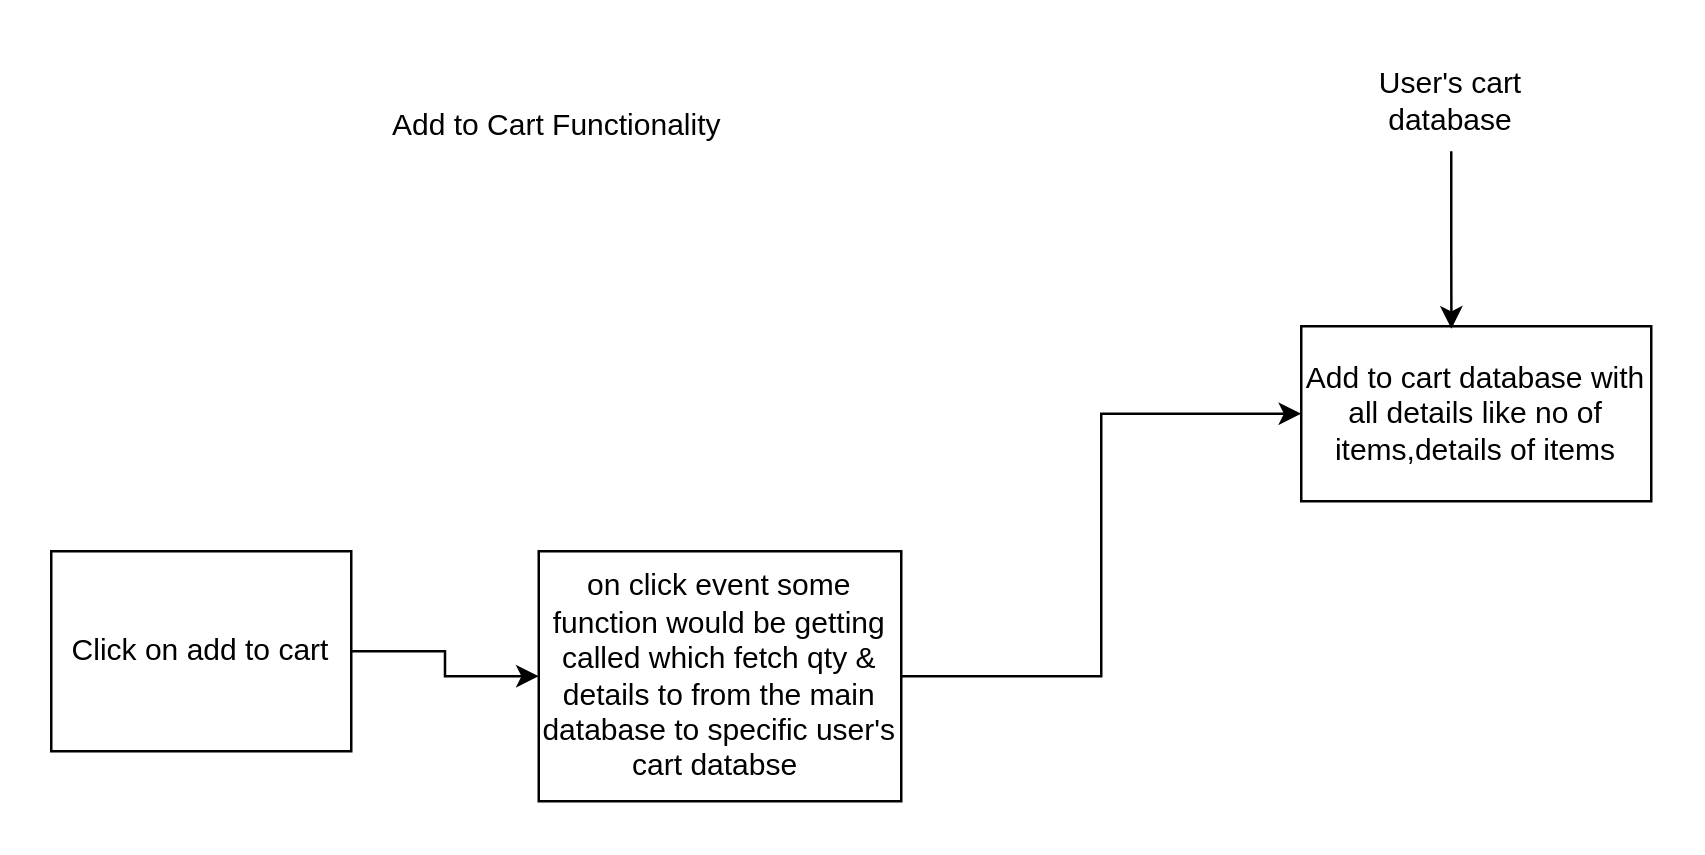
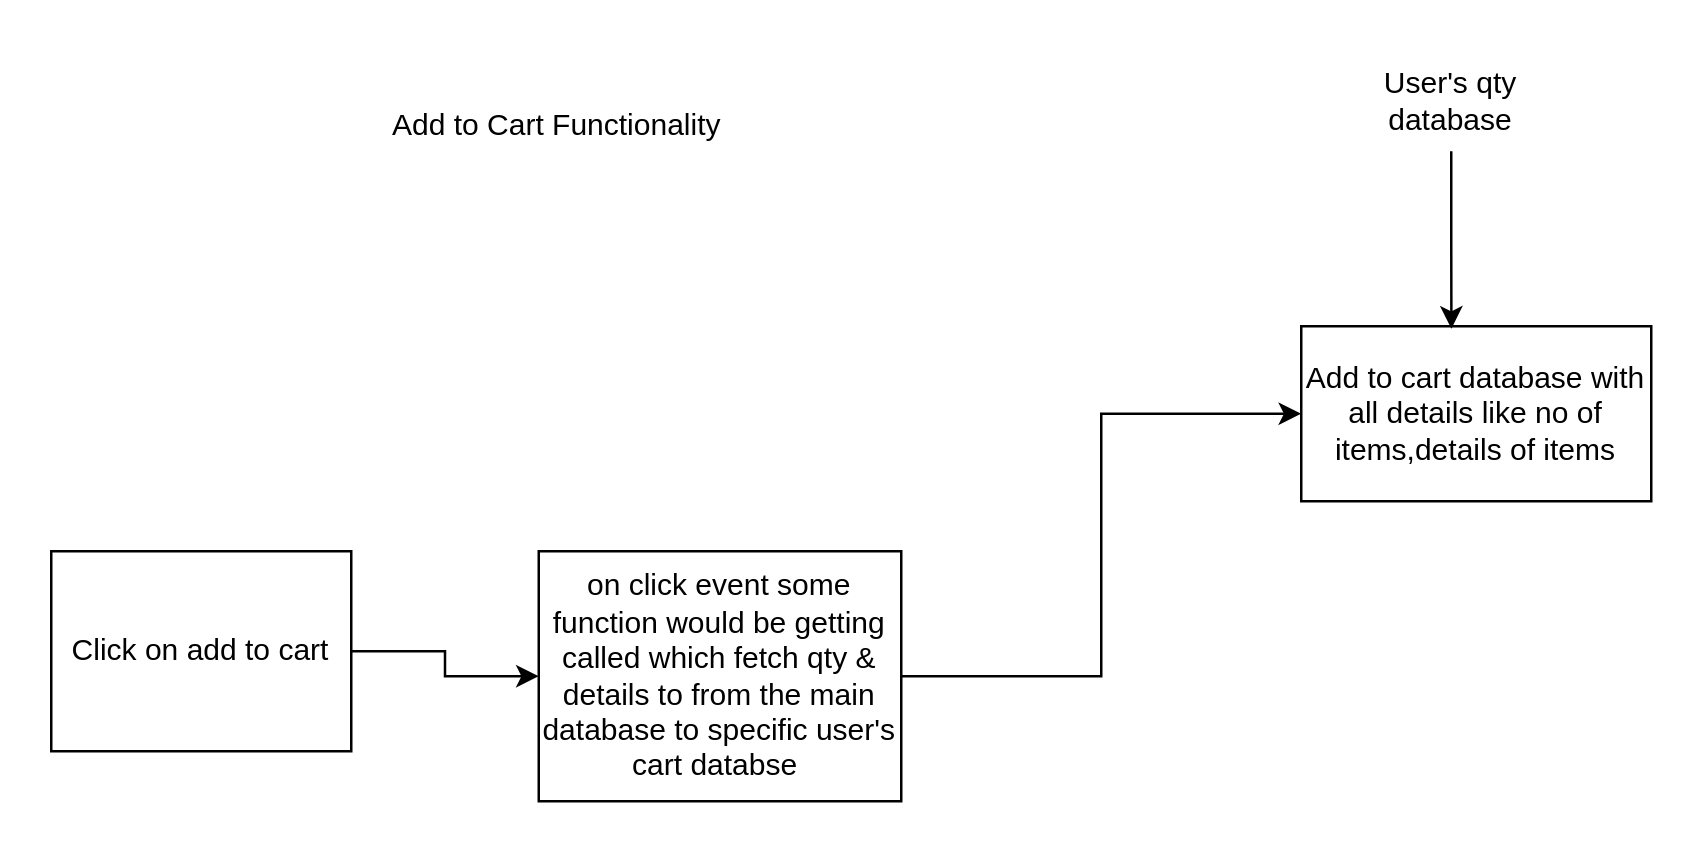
- <mxCell id="8" value="User's cart database" style="text;html=1;strokeColor=none;fillColor=none;align=center;verticalAlign=middle;whiteSpace=wrap;rounded=0;" vertex="1" parent="1"><mxGeometry x="530" y="20" width="100" height="40" as="geometry" /></mxCell>
+ <mxCell id="8" value="User's qty database" style="text;html=1;strokeColor=none;fillColor=none;align=center;verticalAlign=middle;whiteSpace=wrap;rounded=0;" vertex="1" parent="1"><mxGeometry x="530" y="20" width="100" height="40" as="geometry" /></mxCell>
